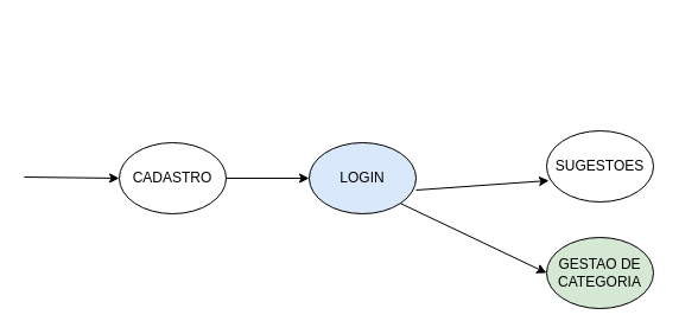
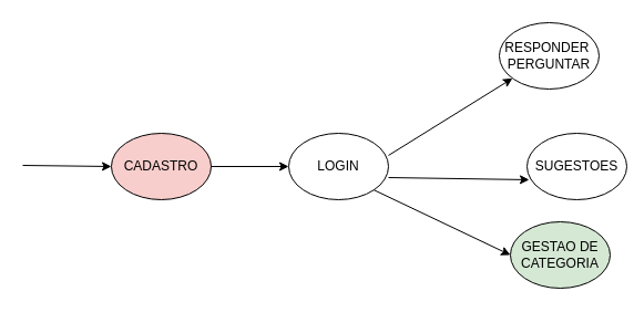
+ <mxCell id="4" value="RESPONDER&amp;nbsp;&lt;br&gt;PERGUNTAR" style="ellipse;whiteSpace=wrap;html=1;" parent="1" vertex="1"><mxGeometry x="450" y="20" width="90" height="60" as="geometry" /></mxCell>
+ <mxCell id="9" value="" style="endArrow=classic;html=1;rounded=0;exitX=1;exitY=0.333;exitDx=0;exitDy=0;exitPerimeter=0;" parent="1" source="3" target="4" edge="1"><mxGeometry width="50" height="50" relative="1" as="geometry"><mxPoint x="350" y="130" as="sourcePoint" /><mxPoint x="420" y="130" as="targetPoint" /></mxGeometry></mxCell>
- <mxCell id="5" value="SUGESTOES&lt;br&gt;" style="ellipse;whiteSpace=wrap;html=1;" parent="1" vertex="1"><mxGeometry x="460" y="110" width="90" height="60" as="geometry" /></mxCell>
+ <mxCell id="5" value="SUGESTOES&lt;br&gt;" style="ellipse;whiteSpace=wrap;html=1;" parent="1" vertex="1"><mxGeometry x="475" y="120" width="90" height="60" as="geometry" /></mxCell>
- <mxCell id="2" value="CADASTRO&lt;br&gt;" style="ellipse;whiteSpace=wrap;html=1;" parent="1" vertex="1"><mxGeometry x="100" y="120" width="90" height="60" as="geometry" /></mxCell>
+ <mxCell id="2" value="CADASTRO&lt;br&gt;" style="ellipse;whiteSpace=wrap;html=1;fillColor=#f8cecc;" parent="1" vertex="1"><mxGeometry x="100" y="120" width="90" height="60" as="geometry" /></mxCell>
- <mxCell id="3" value="LOGIN&lt;br&gt;" style="ellipse;whiteSpace=wrap;html=1;fillColor=#dae8fc;" parent="1" vertex="1"><mxGeometry x="260" y="120" width="90" height="60" as="geometry" /></mxCell>
+ <mxCell id="3" value="LOGIN&lt;br&gt;" style="ellipse;whiteSpace=wrap;html=1;" parent="1" vertex="1"><mxGeometry x="260" y="120" width="90" height="60" as="geometry" /></mxCell>
